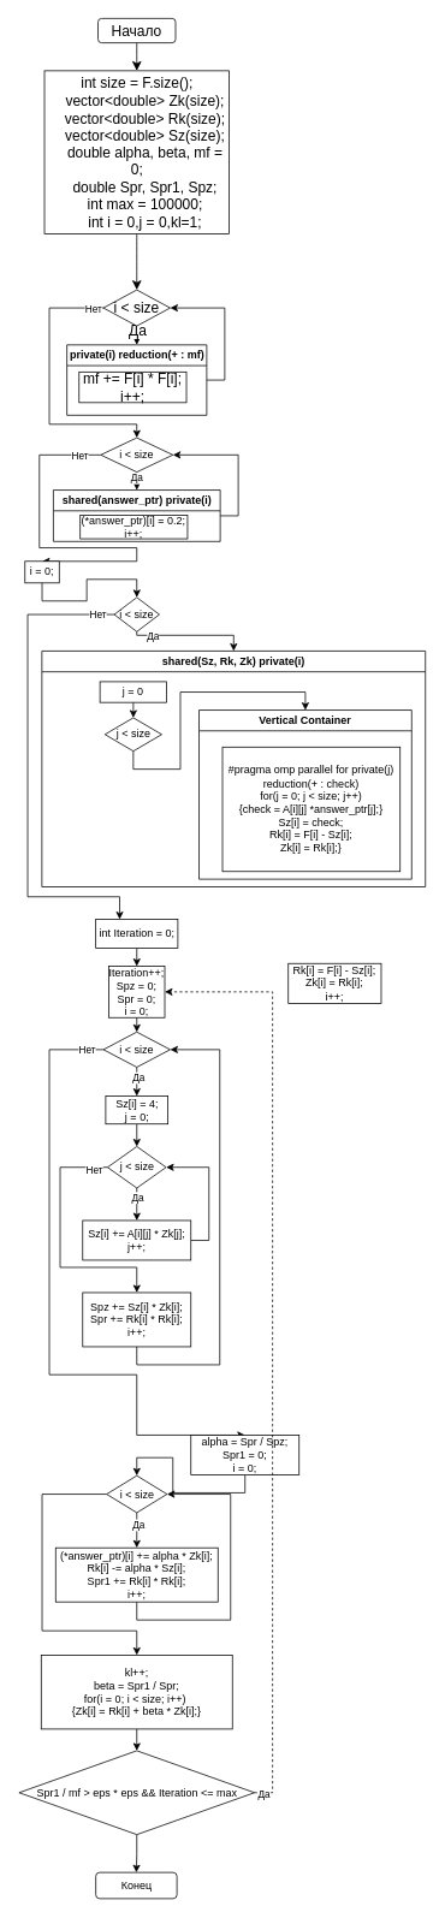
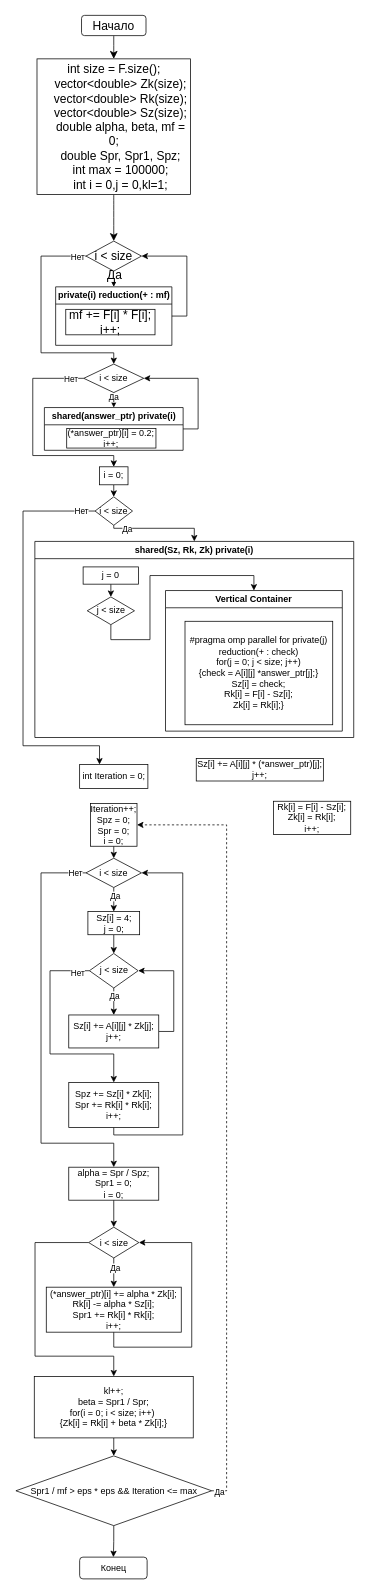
- <mxCell id="17" value="i = 0;" style="rounded=0;whiteSpace=wrap;html=1;" vertex="1" parent="1"><mxGeometry x="27" y="622" width="38" height="24" as="geometry" /></mxCell>
+ <mxCell id="17" value="i = 0;" style="rounded=0;whiteSpace=wrap;html=1;" vertex="1" parent="1"><mxGeometry x="132" y="622" width="38" height="24" as="geometry" /></mxCell>
+ <mxCell id="66" value="Sz[i] += A[i][j] * (*answer_ptr)[j];&lt;br&gt;j++;" style="rounded=0;whiteSpace=wrap;html=1;" vertex="1" parent="1"><mxGeometry x="261" y="1011" width="169.5" height="30" as="geometry" /></mxCell>
- <mxCell id="25" style="edgeStyle=orthogonalEdgeStyle;rounded=0;orthogonalLoop=1;jettySize=auto;html=1;exitX=0.5;exitY=1;exitDx=0;exitDy=0;entryX=0.5;entryY=0;entryDx=0;entryDy=0;" edge="1" parent="1" source="26" target="28"><mxGeometry relative="1" as="geometry" /></mxCell>
- <mxCell id="67" value="&lt;div&gt;Rk[i] = F[i] - Sz[i];&lt;/div&gt;&lt;div&gt;Zk[i] = Rk[i];&lt;/div&gt;&lt;div&gt;i++;&lt;br&gt;&lt;/div&gt;" style="rounded=0;whiteSpace=wrap;html=1;" vertex="1" parent="1"><mxGeometry x="319" y="1068" width="103" height="44.26" as="geometry" /></mxCell>
+ <mxCell id="67" value="&lt;div&gt;Rk[i] = F[i] - Sz[i];&lt;/div&gt;&lt;div&gt;Zk[i] = Rk[i];&lt;/div&gt;&lt;div&gt;i++;&lt;br&gt;&lt;/div&gt;" style="rounded=0;whiteSpace=wrap;html=1;" vertex="1" parent="1"><mxGeometry x="364" y="1068" width="103" height="44.26" as="geometry" /></mxCell>
- <mxCell id="44" value="&lt;div&gt;Spz += Sz[i] * Zk[i];&lt;/div&gt;&lt;div&gt;Spr += Rk[i] * Rk[i];&lt;/div&gt;&lt;div&gt;i++;&lt;br&gt;&lt;/div&gt;" style="rounded=0;whiteSpace=wrap;html=1;" vertex="1" parent="1"><mxGeometry x="91" y="1433" width="120" height="60" as="geometry" /></mxCell>
+ <mxCell id="44" value="&lt;div&gt;Spz += Sz[i] * Zk[i];&lt;/div&gt;&lt;div&gt;Spr += Rk[i] * Rk[i];&lt;/div&gt;&lt;div&gt;i++;&lt;br&gt;&lt;/div&gt;" style="rounded=0;whiteSpace=wrap;html=1;" vertex="1" parent="1"><mxGeometry x="91" y="1443" width="120" height="60" as="geometry" /></mxCell>
- <mxCell id="46" value="alpha = Spr / Spz;&lt;br&gt;Spr1 = 0;&lt;br&gt;i = 0;" style="rounded=0;whiteSpace=wrap;html=1;" vertex="1" parent="1"><mxGeometry x="211" y="1591" width="120" height="44" as="geometry" /></mxCell>
+ <mxCell id="46" value="alpha = Spr / Spz;&lt;br&gt;Spr1 = 0;&lt;br&gt;i = 0;" style="rounded=0;whiteSpace=wrap;html=1;" vertex="1" parent="1"><mxGeometry x="91" y="1556" width="120" height="44" as="geometry" /></mxCell>
